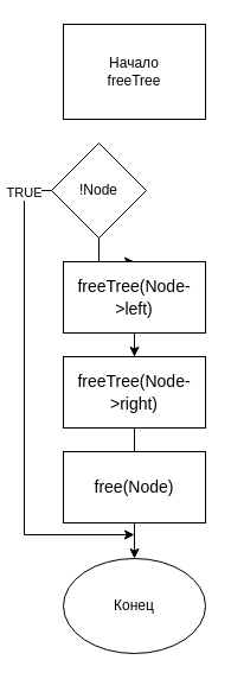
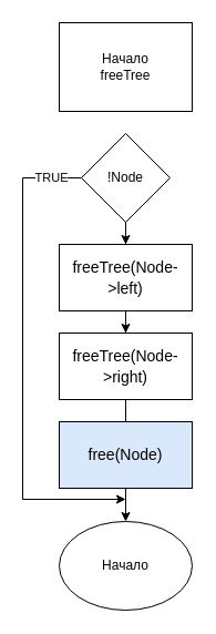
- <mxCell id="5" value="!Node" style="rhombus;whiteSpace=wrap;html=1;" vertex="1" parent="1"><mxGeometry x="43" y="120" width="80" height="80" as="geometry" /></mxCell>
+ <mxCell id="5" value="!Node" style="rhombus;whiteSpace=wrap;html=1;" vertex="1" parent="1"><mxGeometry x="73" y="120" width="80" height="80" as="geometry" /></mxCell>
- <mxCell id="11" value="&lt;font style=&quot;font-size: 14px;&quot;&gt;free(Node)&lt;/font&gt;" style="rounded=0;whiteSpace=wrap;html=1;" vertex="1" parent="1"><mxGeometry x="53" y="380" width="120" height="60" as="geometry" /></mxCell>
+ <mxCell id="11" value="&lt;font style=&quot;font-size: 14px;&quot;&gt;free(Node)&lt;/font&gt;" style="rounded=0;whiteSpace=wrap;html=1;fillColor=#dae8fc;" vertex="1" parent="1"><mxGeometry x="53" y="380" width="120" height="60" as="geometry" /></mxCell>
- <mxCell id="12" value="Конец" style="ellipse;whiteSpace=wrap;html=1;" vertex="1" parent="1"><mxGeometry x="53" y="470" width="120" height="80" as="geometry" /></mxCell>
+ <mxCell id="12" value="Начало" style="ellipse;whiteSpace=wrap;html=1;" vertex="1" parent="1"><mxGeometry x="53" y="470" width="120" height="80" as="geometry" /></mxCell>
